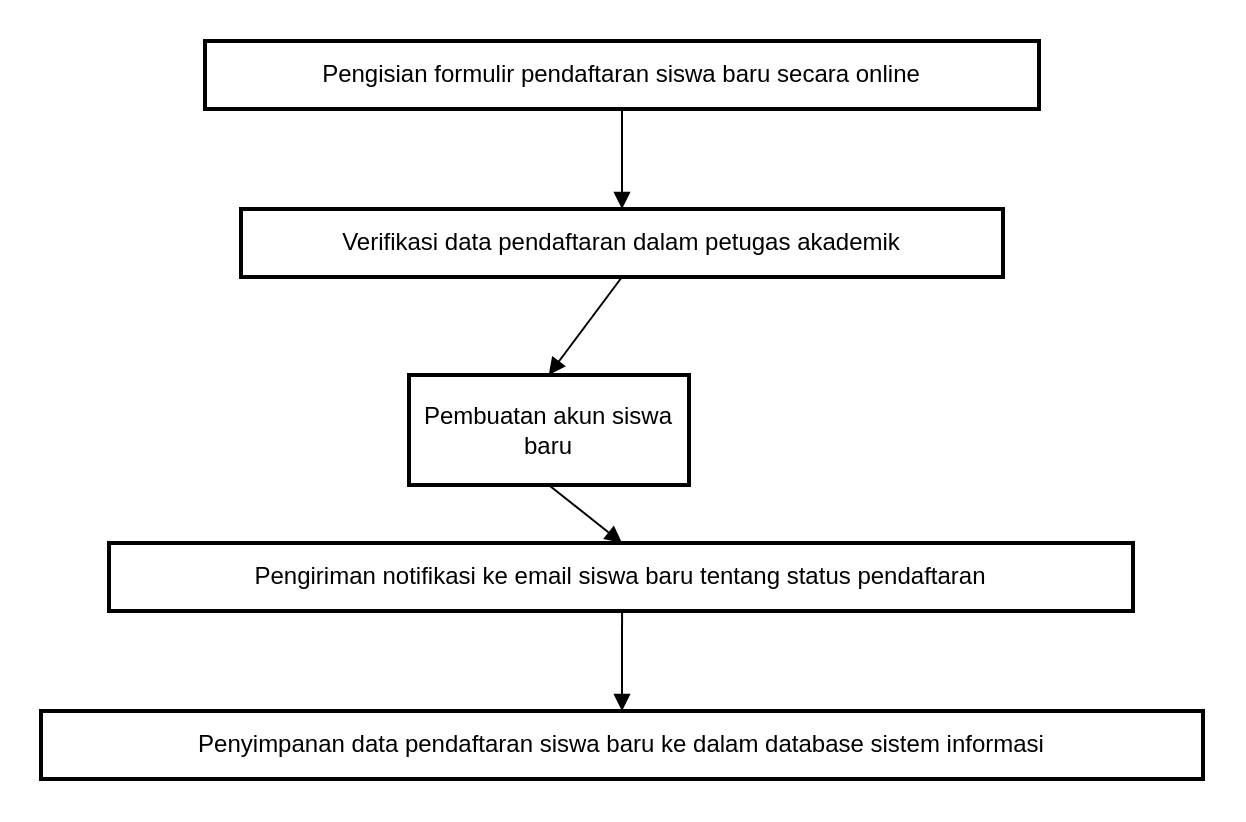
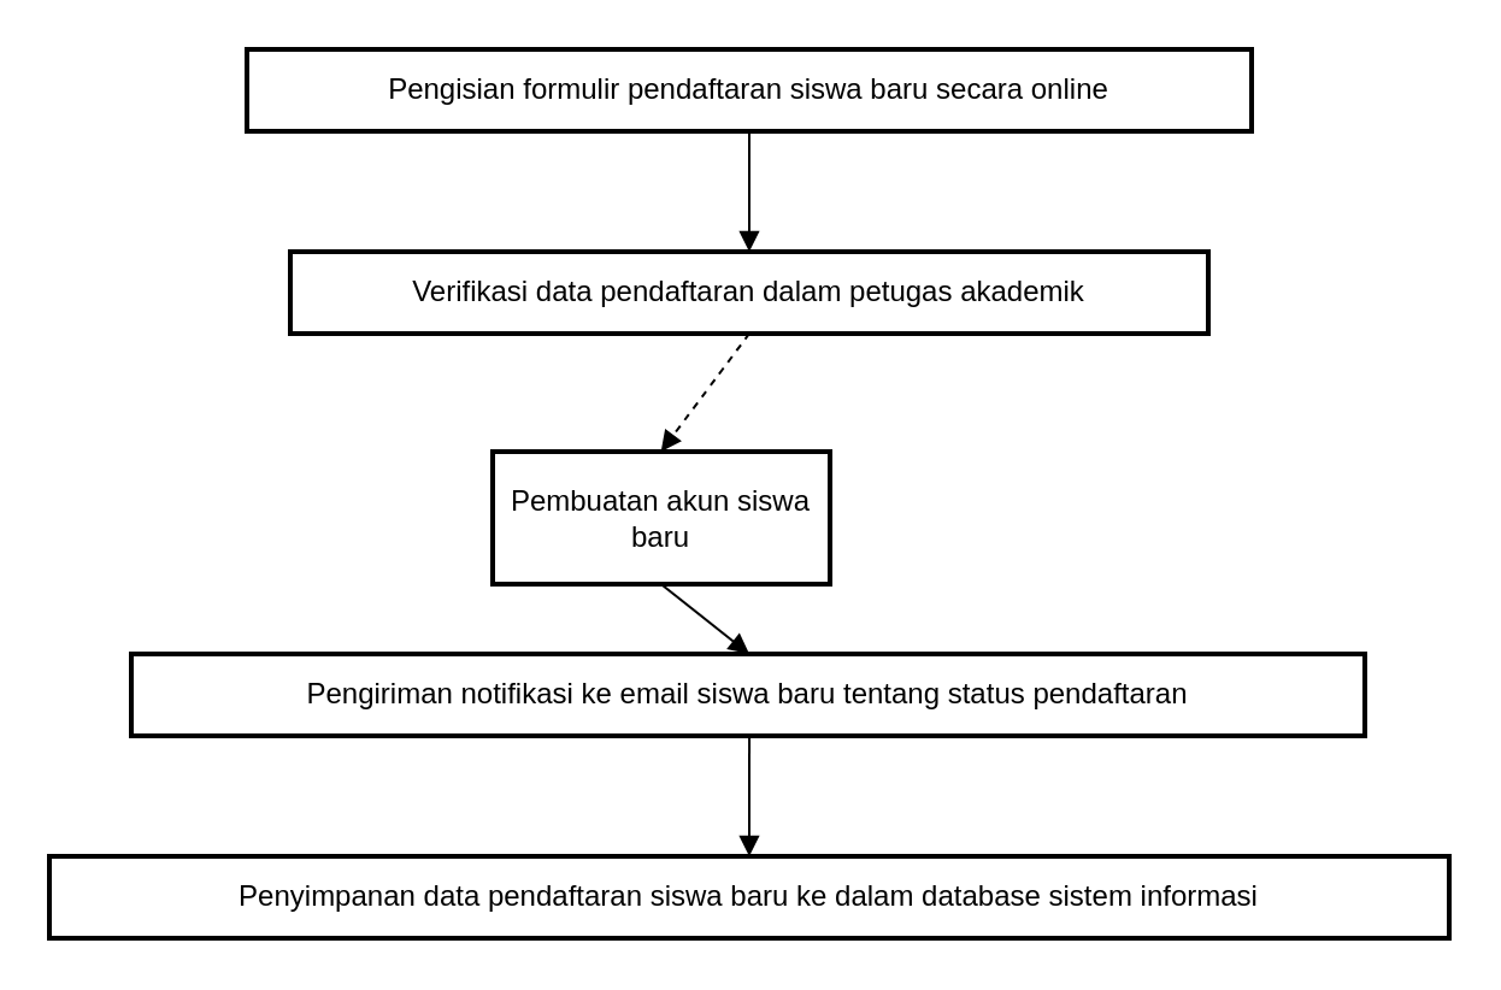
- <mxCell id="8" value="" style="curved=1;startArrow=none;endArrow=block;exitX=0.5;exitY=0.98;entryX=0.499;entryY=0.01;" edge="1" parent="1" source="3" target="4"><mxGeometry relative="1" as="geometry"><Array as="points" /></mxGeometry></mxCell>
+ <mxCell id="8" value="" style="curved=1;startArrow=none;endArrow=block;exitX=0.5;exitY=0.98;entryX=0.499;entryY=0.01;dashed=1;" edge="1" parent="1" source="3" target="4"><mxGeometry relative="1" as="geometry"><Array as="points" /></mxGeometry></mxCell>
